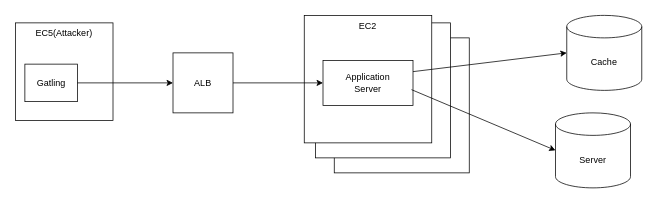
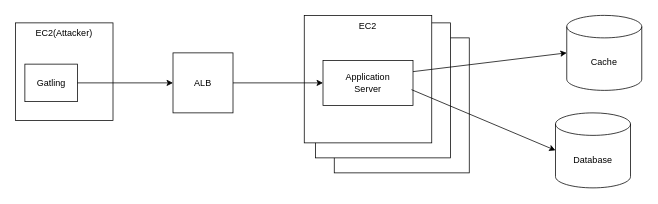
- <mxCell id="12" value="EC5(Attacker)" style="whiteSpace=wrap;html=1;aspect=fixed;verticalAlign=top;" vertex="1" parent="1"><mxGeometry x="20" y="30" width="130" height="130" as="geometry" /></mxCell>
+ <mxCell id="12" value="EC2(Attacker)" style="whiteSpace=wrap;html=1;aspect=fixed;verticalAlign=top;" vertex="1" parent="1"><mxGeometry x="20" y="30" width="130" height="130" as="geometry" /></mxCell>
- <mxCell id="8" value="Server" style="shape=cylinder3;whiteSpace=wrap;html=1;boundedLbl=1;backgroundOutline=1;size=15;" parent="1" vertex="1"><mxGeometry x="740" y="150" width="100" height="100" as="geometry" /></mxCell>
+ <mxCell id="8" value="Database" style="shape=cylinder3;whiteSpace=wrap;html=1;boundedLbl=1;backgroundOutline=1;size=15;" parent="1" vertex="1"><mxGeometry x="740" y="150" width="100" height="100" as="geometry" /></mxCell>
